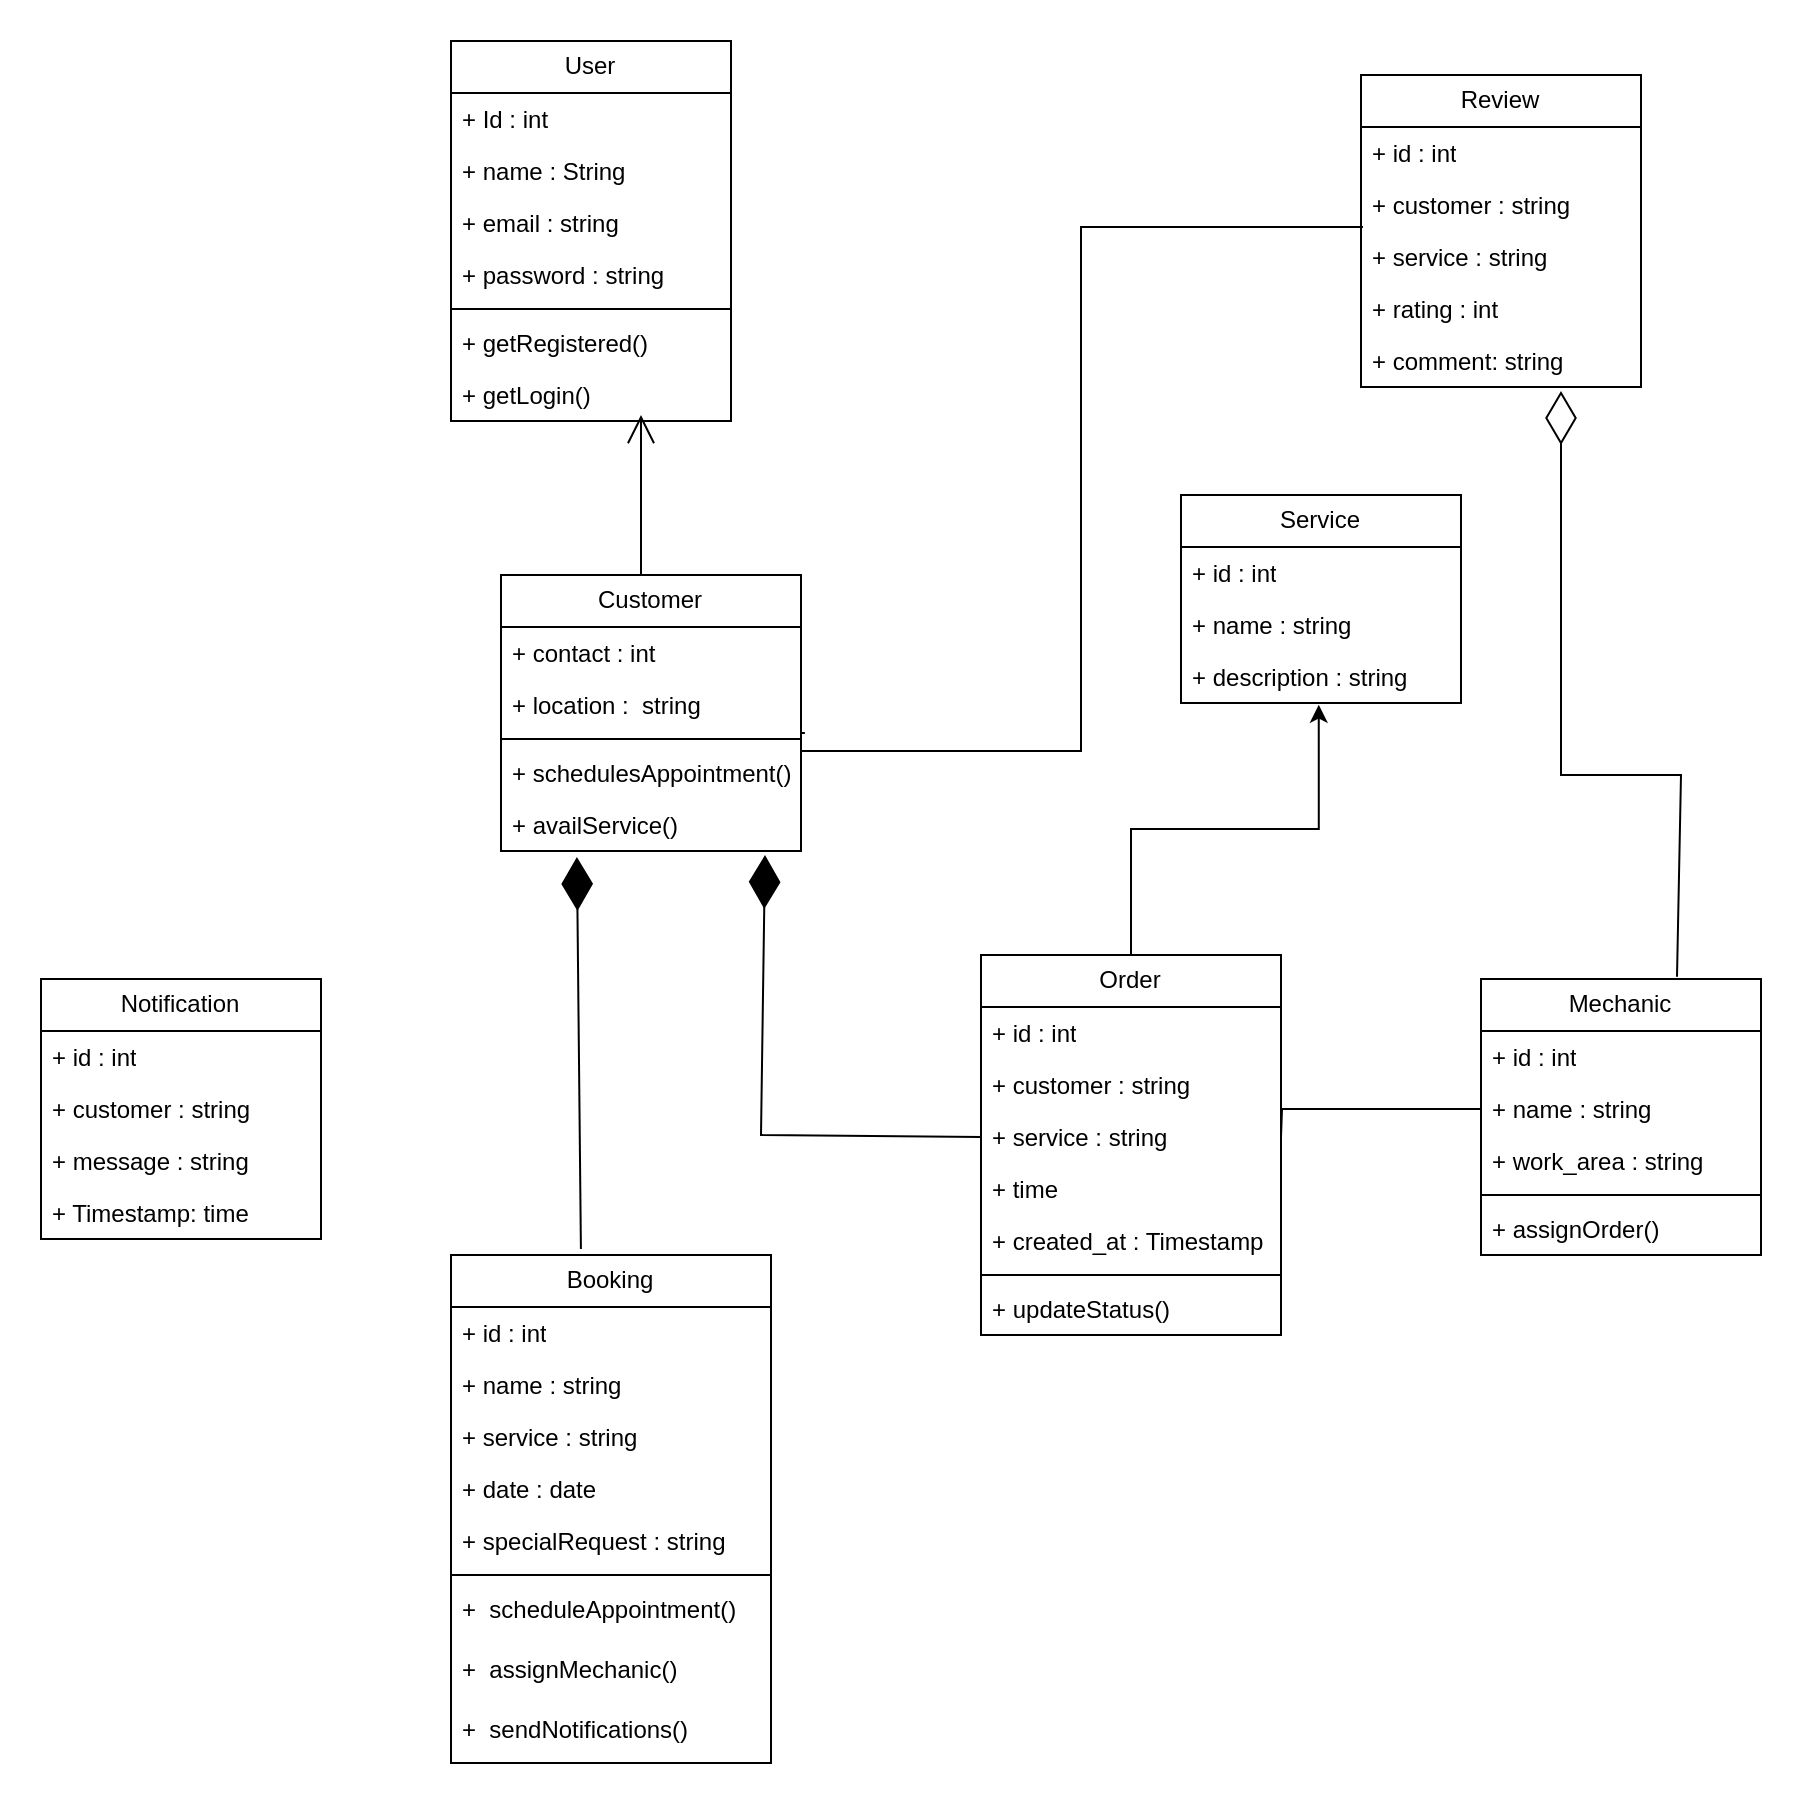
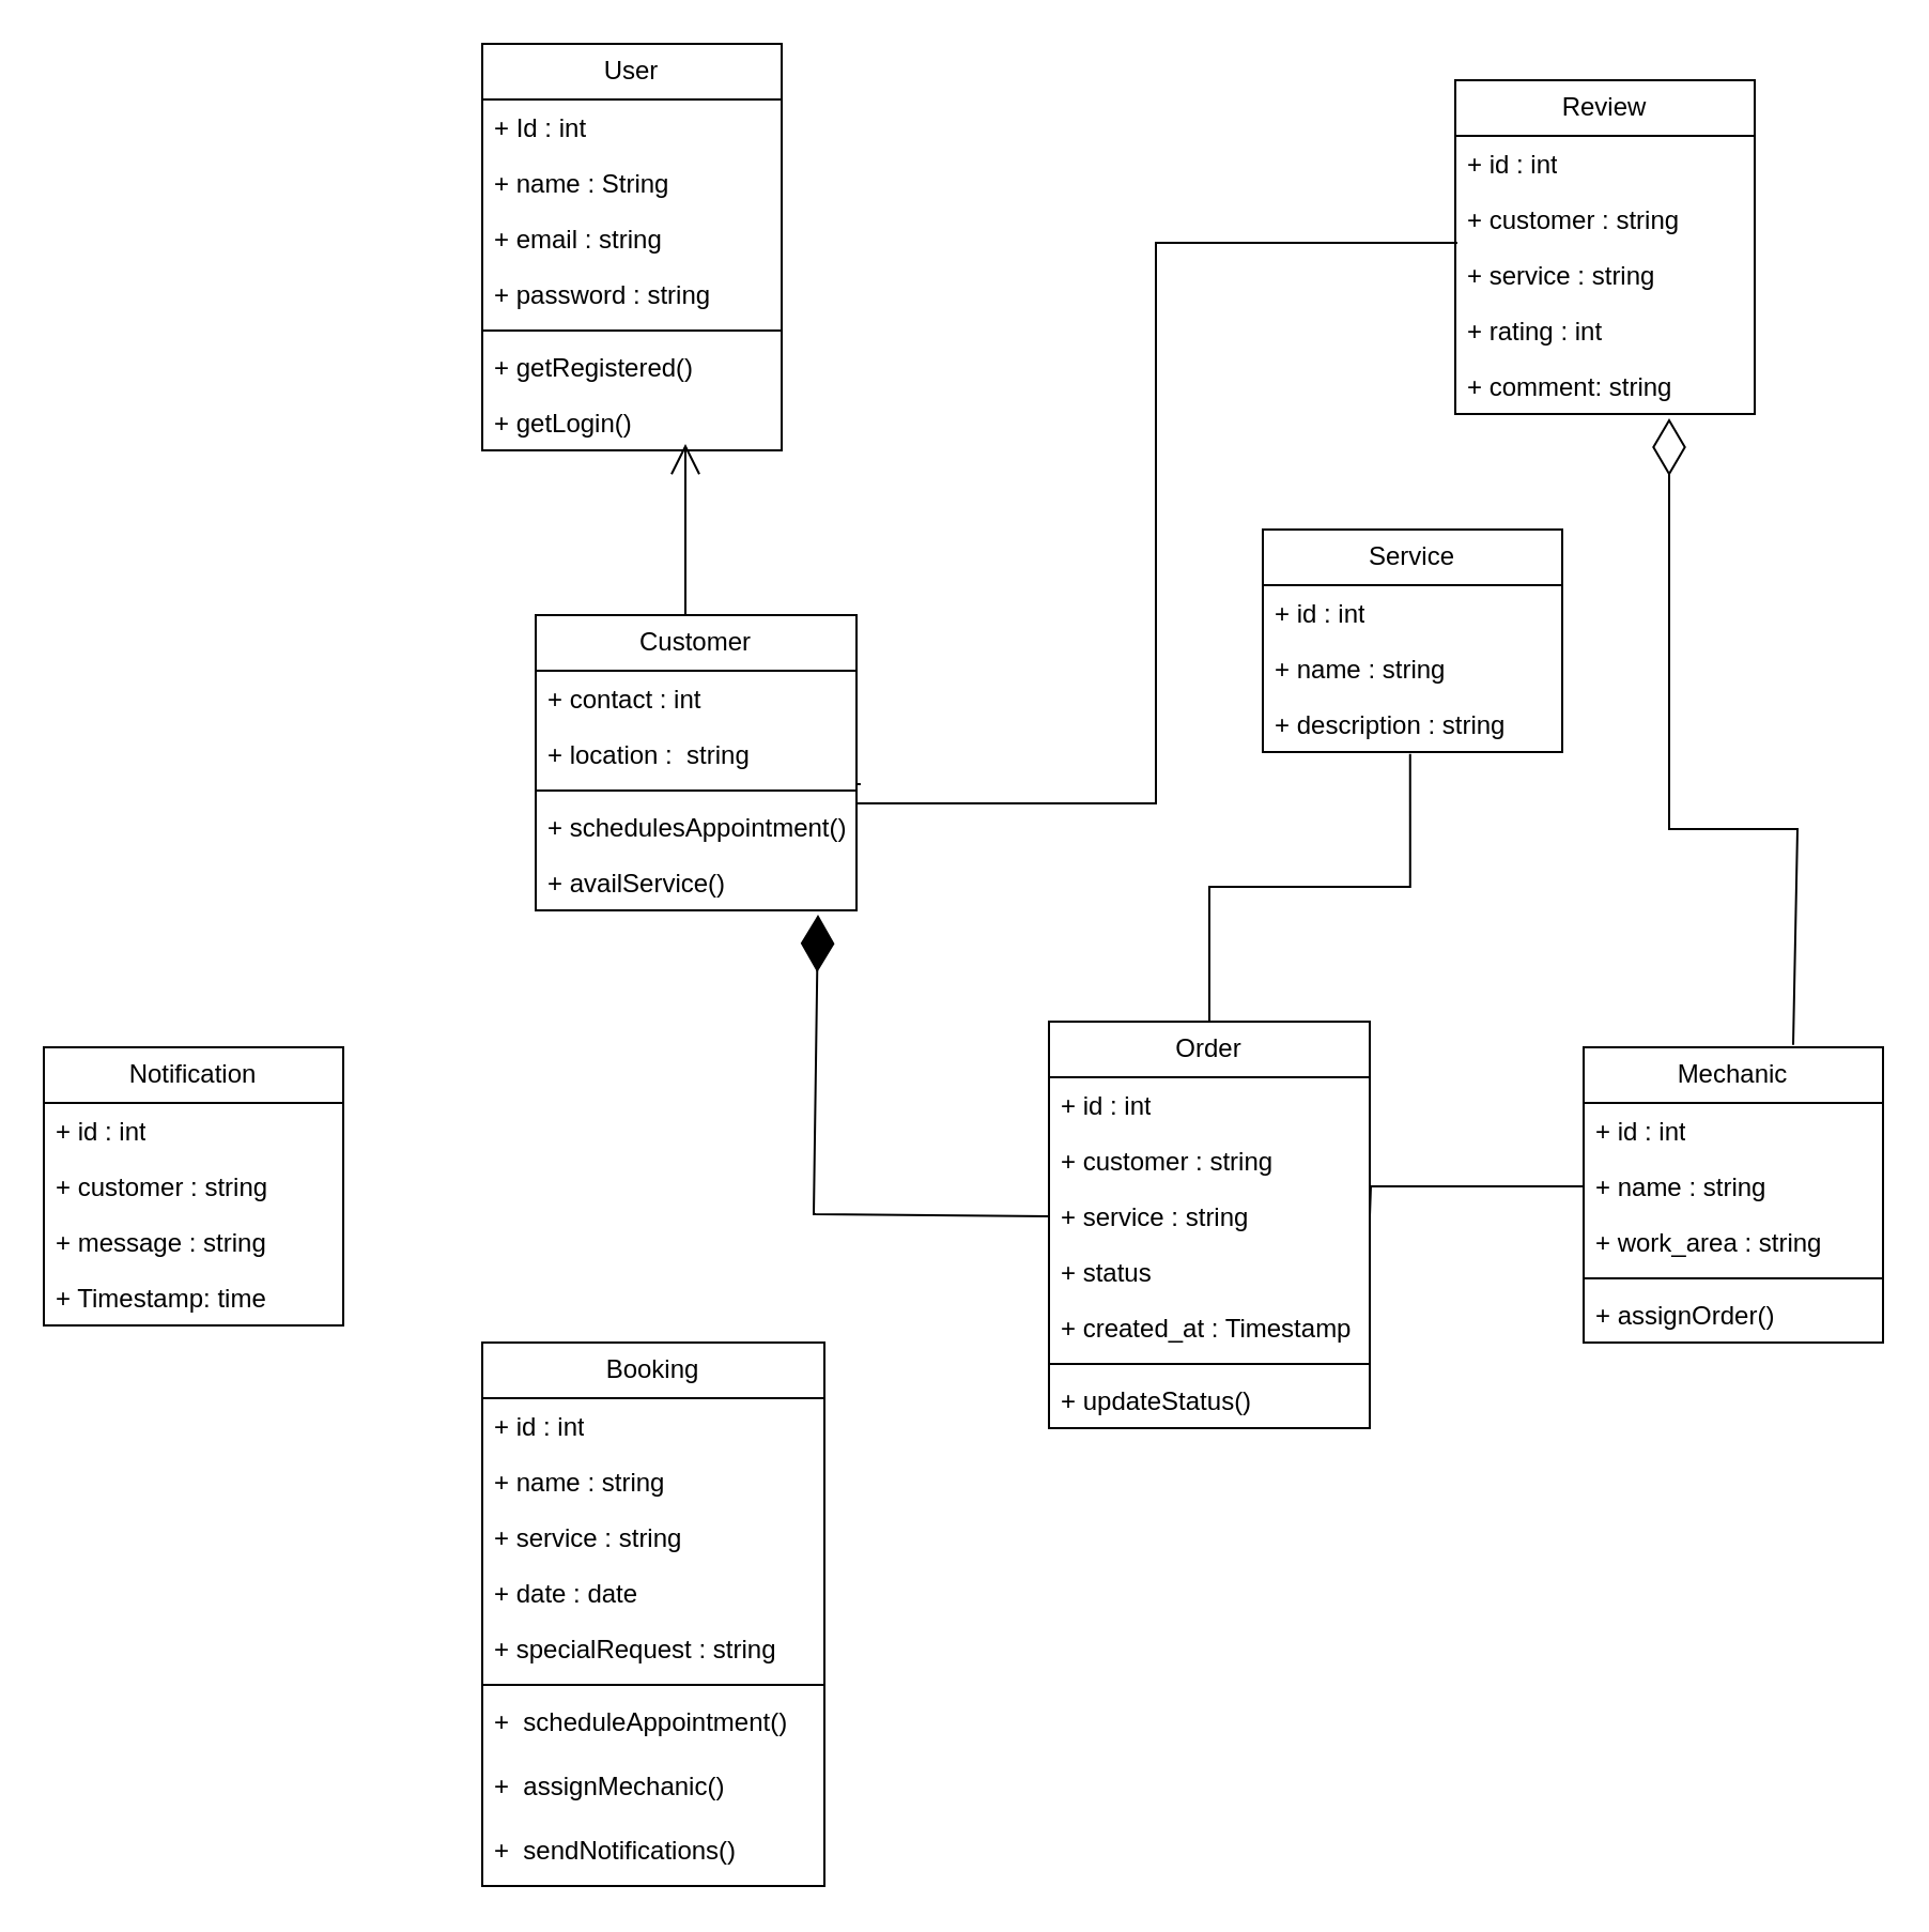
- <mxCell id="57" value="" style="endArrow=classic;html=1;edgeStyle=orthogonalEdgeStyle;rounded=0;entryX=0.492;entryY=1.032;entryDx=0;entryDy=0;entryPerimeter=0;" parent="1" source="20" target="13" edge="1"><mxGeometry relative="1" as="geometry"><mxPoint x="441" y="457" as="sourcePoint" /><mxPoint x="439" y="117" as="targetPoint" /><Array as="points" /></mxGeometry></mxCell>
+ <mxCell id="57" value="" style="endArrow=none;html=1;edgeStyle=orthogonalEdgeStyle;rounded=0;entryX=0.492;entryY=1.032;entryDx=0;entryDy=0;entryPerimeter=0;" parent="1" source="20" target="13" edge="1"><mxGeometry relative="1" as="geometry"><mxPoint x="441" y="457" as="sourcePoint" /><mxPoint x="439" y="117" as="targetPoint" /><Array as="points" /></mxGeometry></mxCell>
- <mxCell id="59" value="" style="endArrow=diamondThin;endFill=1;endSize=24;html=1;rounded=0;entryX=0.253;entryY=1.115;entryDx=0;entryDy=0;entryPerimeter=0;exitX=0.406;exitY=-0.012;exitDx=0;exitDy=0;exitPerimeter=0;" parent="1" target="19" edge="1" source="46"><mxGeometry width="160" relative="1" as="geometry"><mxPoint x="280" y="617" as="sourcePoint" /><mxPoint x="360" y="517" as="targetPoint" /></mxGeometry></mxCell>
- <mxCell id="25" value="+ time" style="text;strokeColor=none;fillColor=none;align=left;verticalAlign=top;spacingLeft=4;spacingRight=4;overflow=hidden;rotatable=0;points=[[0,0.5],[1,0.5]];portConstraint=eastwest;whiteSpace=wrap;html=1;" parent="20" vertex="1"><mxGeometry y="104" width="150" height="26" as="geometry" /></mxCell>
+ <mxCell id="25" value="+ status" style="text;strokeColor=none;fillColor=none;align=left;verticalAlign=top;spacingLeft=4;spacingRight=4;overflow=hidden;rotatable=0;points=[[0,0.5],[1,0.5]];portConstraint=eastwest;whiteSpace=wrap;html=1;" parent="20" vertex="1"><mxGeometry y="104" width="150" height="26" as="geometry" /></mxCell>
